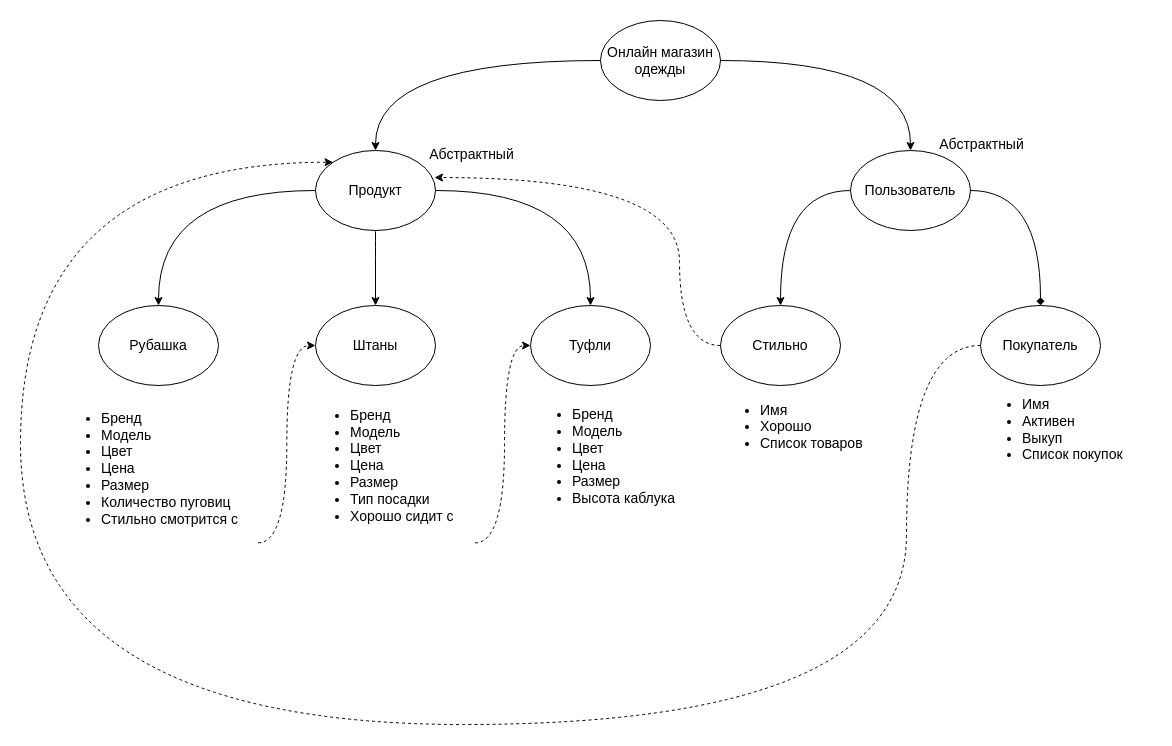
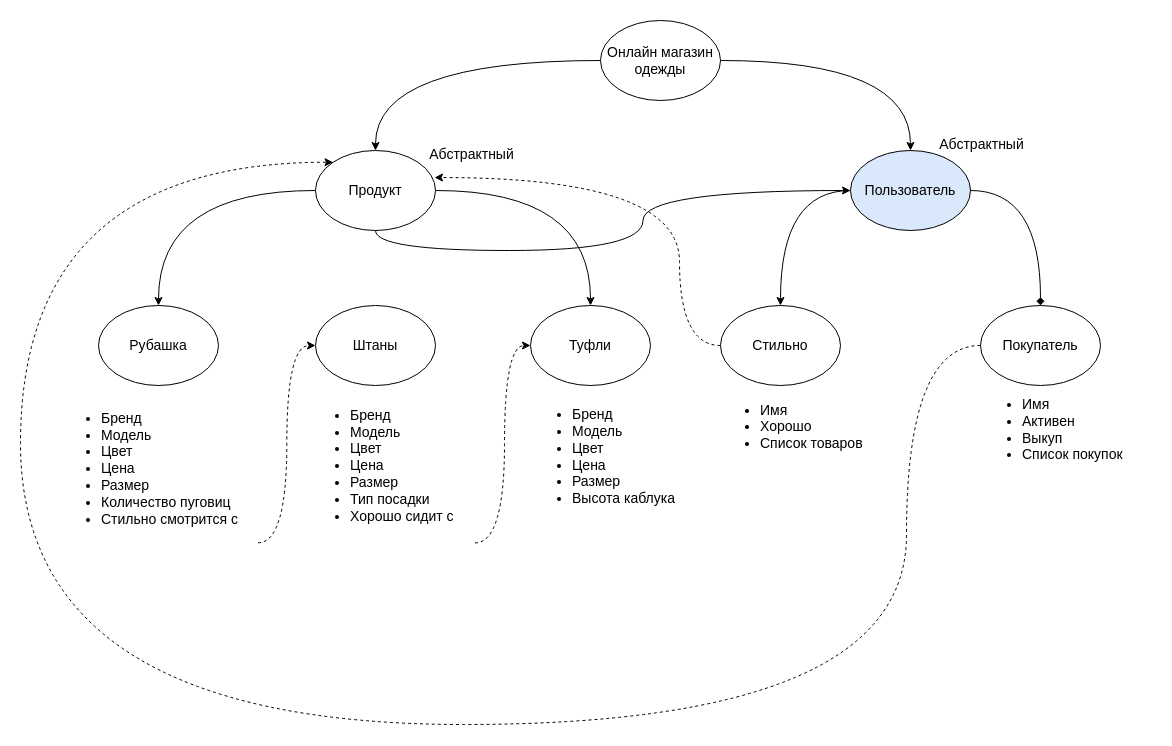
- <mxCell id="11" value="Пользователь" style="ellipse;whiteSpace=wrap;html=1;fontSize=14;" parent="1" vertex="1"><mxGeometry x="850" y="150" width="120" height="80" as="geometry" /></mxCell>
+ <mxCell id="11" value="Пользователь" style="ellipse;whiteSpace=wrap;html=1;fontSize=14;fillColor=#dae8fc;" parent="1" vertex="1"><mxGeometry x="850" y="150" width="120" height="80" as="geometry" /></mxCell>
- <mxCell id="6" style="edgeStyle=orthogonalEdgeStyle;rounded=0;orthogonalLoop=1;jettySize=auto;html=1;exitX=0.5;exitY=1;exitDx=0;exitDy=0;curved=1;entryX=0.5;entryY=0;entryDx=0;entryDy=0;fontSize=14;" parent="1" source="8" target="14" edge="1"><mxGeometry relative="1" as="geometry"><mxPoint x="360" y="294" as="targetPoint" /></mxGeometry></mxCell>
+ <mxCell id="6" style="edgeStyle=orthogonalEdgeStyle;rounded=0;orthogonalLoop=1;jettySize=auto;html=1;exitX=0.5;exitY=1;exitDx=0;exitDy=0;curved=1;fontSize=14;" parent="1" source="8" target="11" edge="1"><mxGeometry relative="1" as="geometry"><mxPoint x="360" y="294" as="targetPoint" /></mxGeometry></mxCell>
